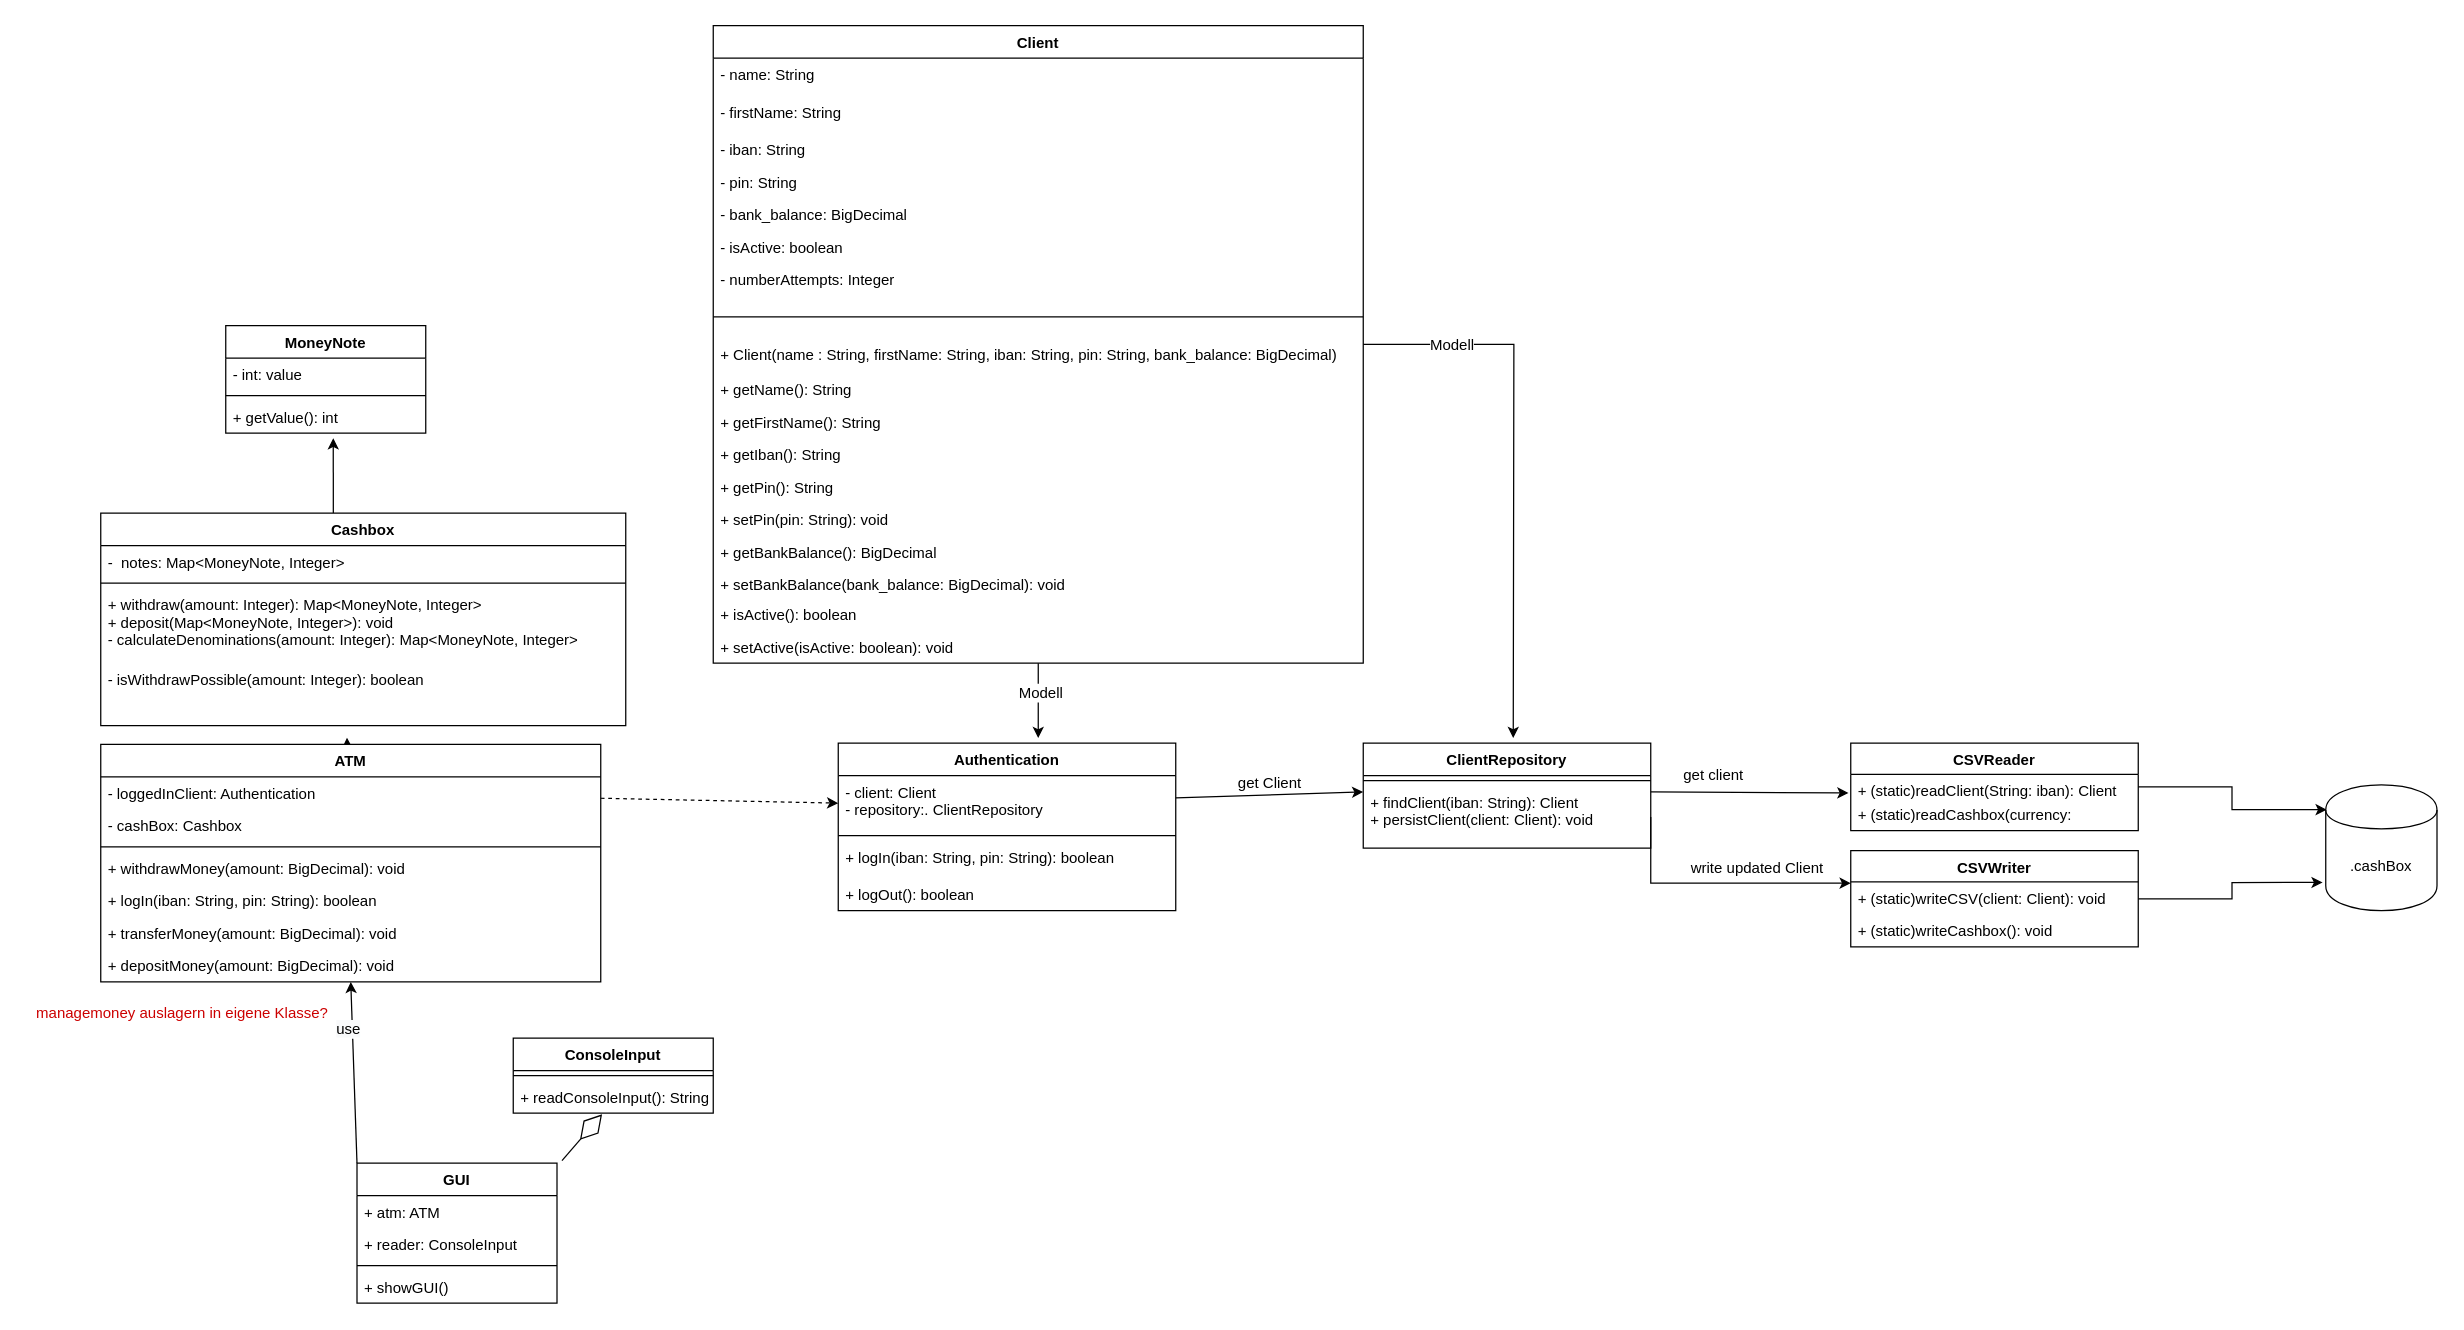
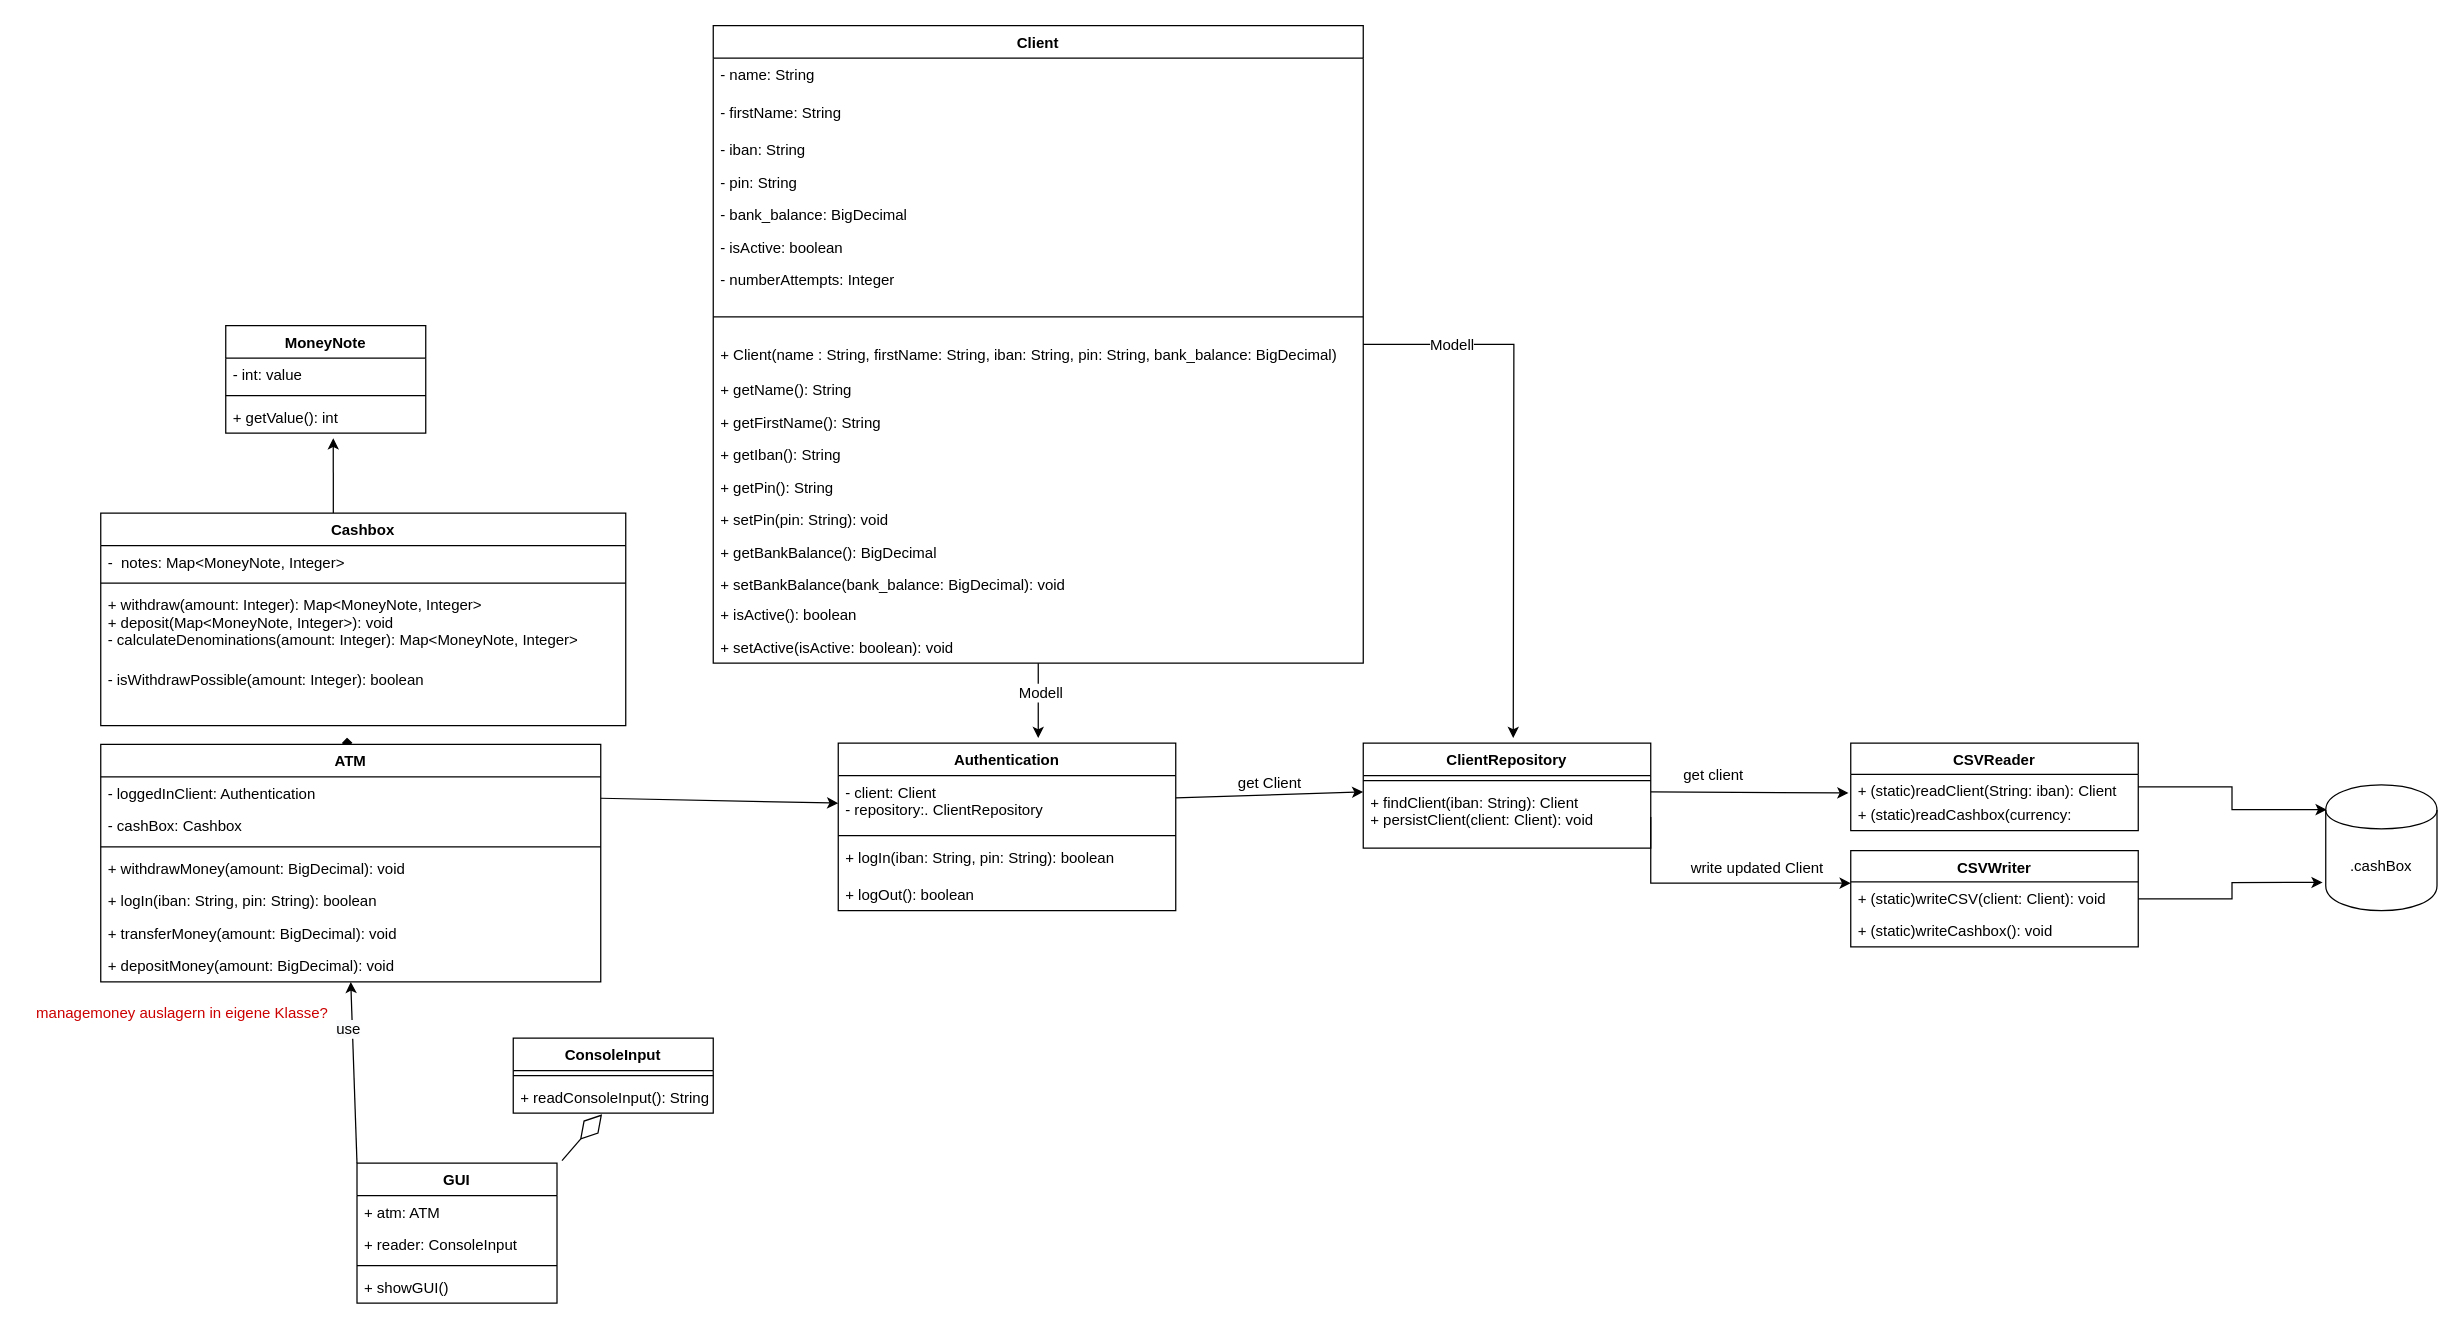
- <mxCell id="41" style="edgeStyle=none;rounded=0;orthogonalLoop=1;jettySize=auto;html=1;entryX=0.469;entryY=1.192;entryDx=0;entryDy=0;entryPerimeter=0;" parent="1" source="42" target="65" edge="1"><mxGeometry relative="1" as="geometry"><mxPoint x="285" y="530" as="targetPoint" /></mxGeometry></mxCell>
+ <mxCell id="41" style="edgeStyle=none;rounded=0;orthogonalLoop=1;jettySize=auto;html=1;entryX=0.469;entryY=1.192;entryDx=0;entryDy=0;entryPerimeter=0;endArrow=diamond;" parent="1" source="42" target="65" edge="1"><mxGeometry relative="1" as="geometry"><mxPoint x="285" y="530" as="targetPoint" /></mxGeometry></mxCell>
- <mxCell id="57" style="edgeStyle=none;rounded=0;orthogonalLoop=1;jettySize=auto;html=1;entryX=0;entryY=0.5;entryDx=0;entryDy=0;dashed=1;" parent="1" source="43" target="37" edge="1"><mxGeometry relative="1" as="geometry" /></mxCell>
+ <mxCell id="57" style="edgeStyle=none;rounded=0;orthogonalLoop=1;jettySize=auto;html=1;entryX=0;entryY=0.5;entryDx=0;entryDy=0;" parent="1" source="43" target="37" edge="1"><mxGeometry relative="1" as="geometry" /></mxCell>
